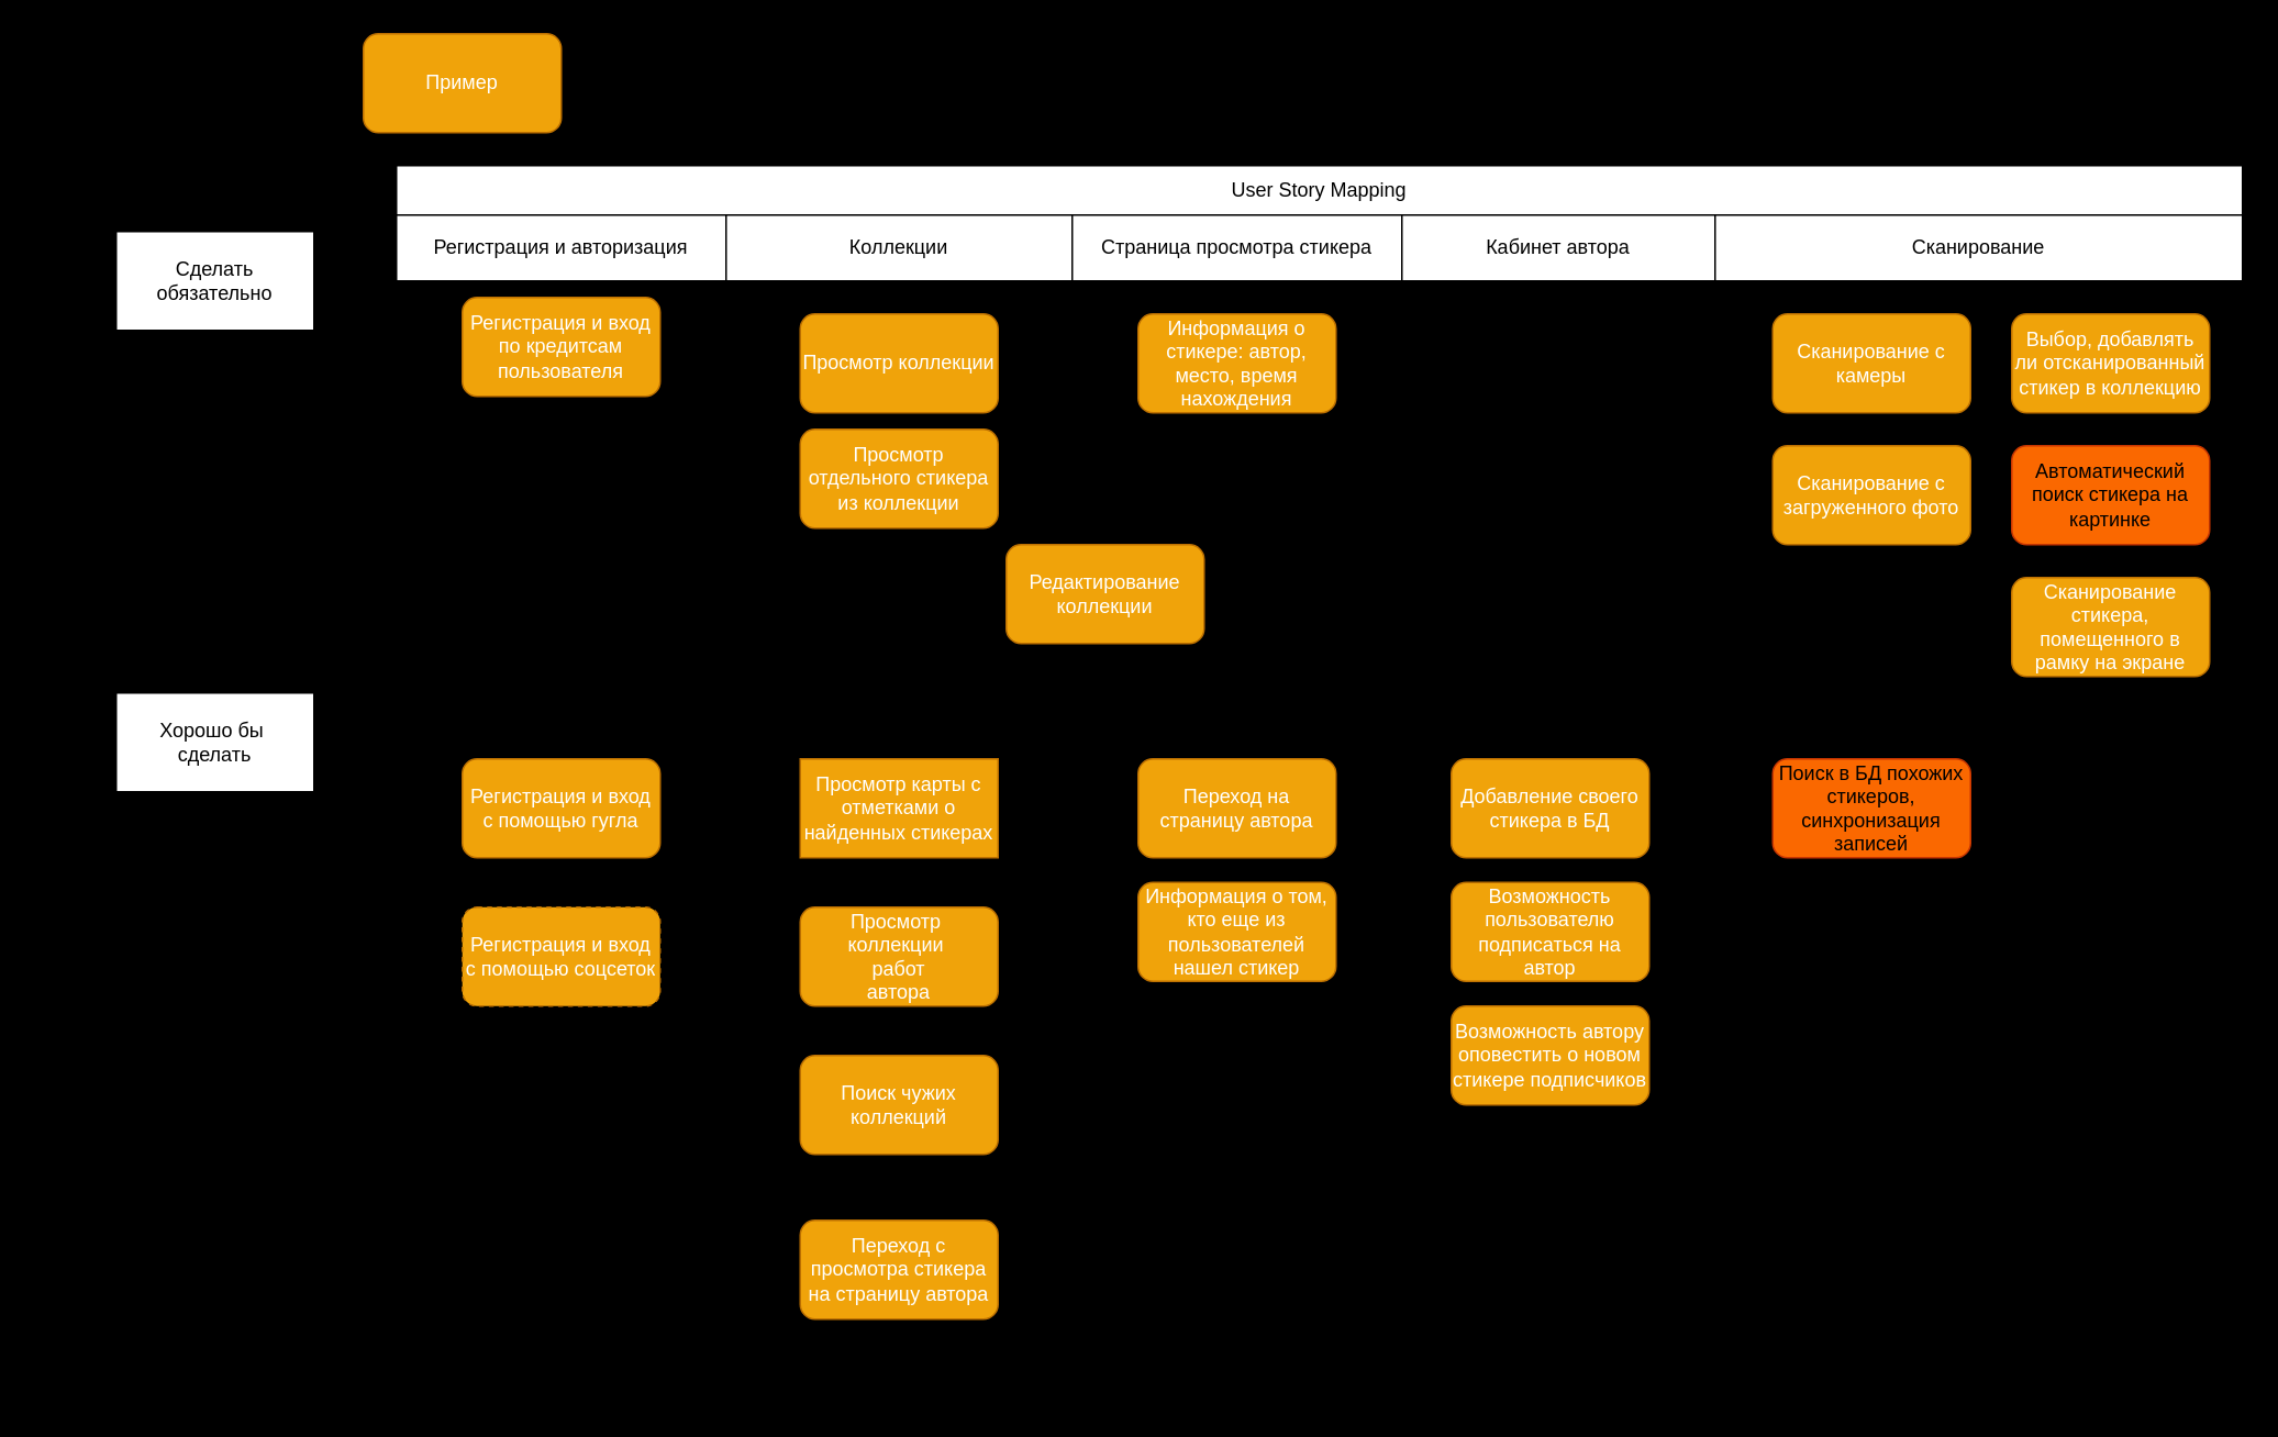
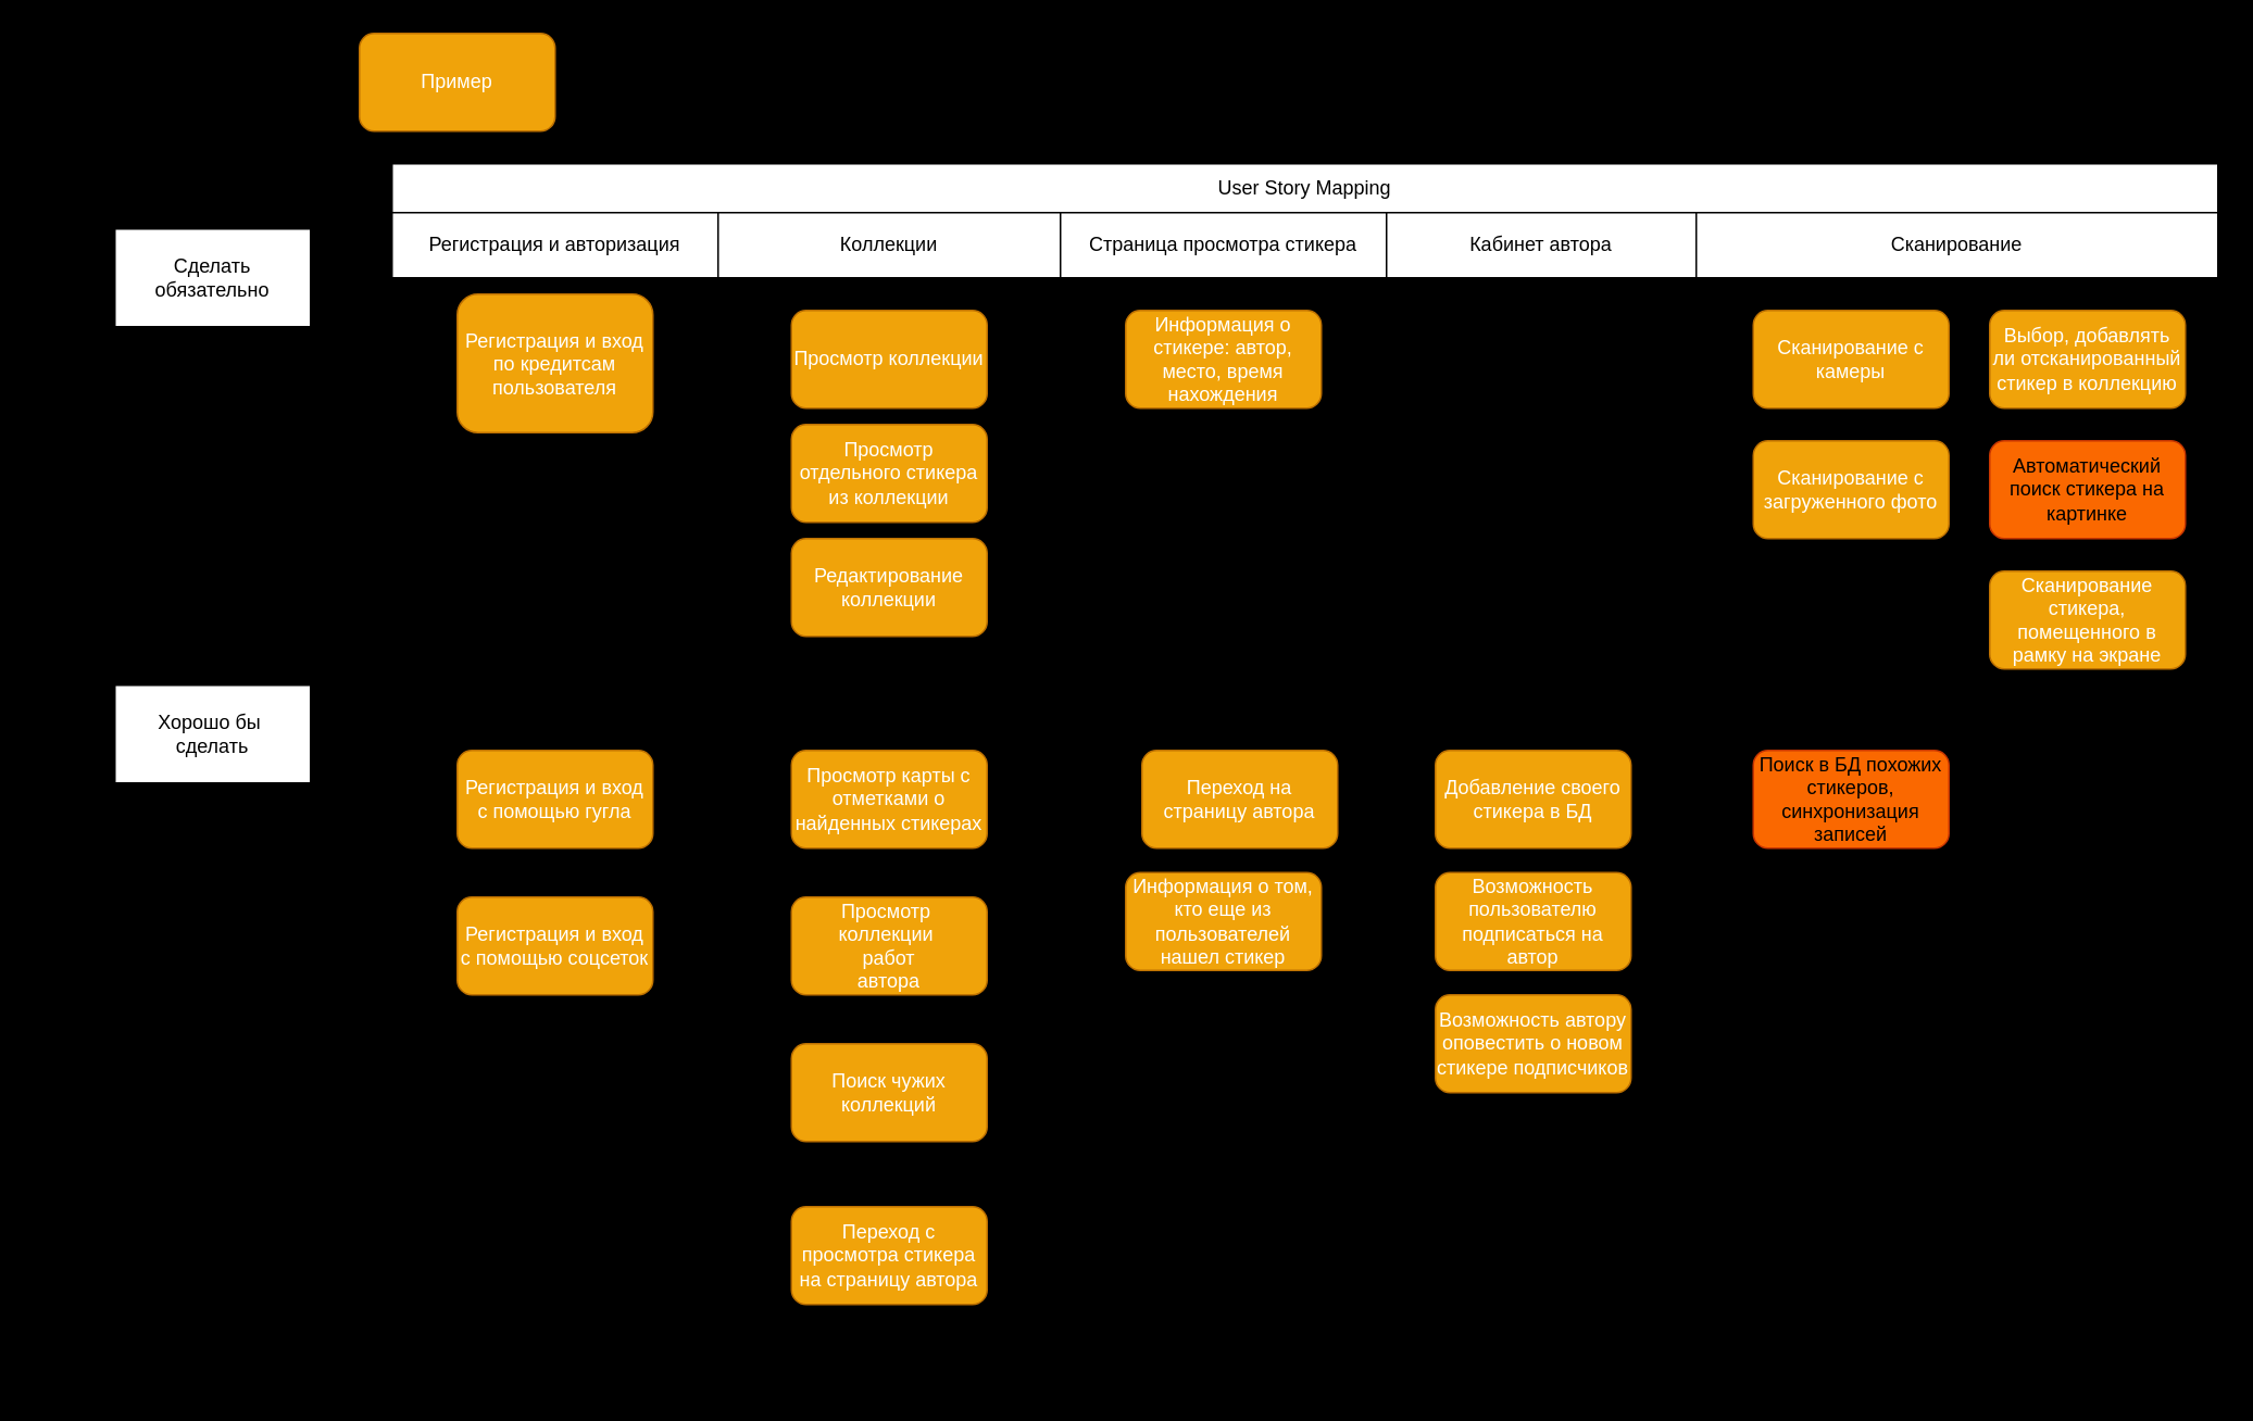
- <mxCell id="8" value="Регистрация и вход по кредитсам пользователя" style="rounded=1;whiteSpace=wrap;html=1;fillColor=#f0a30a;fontColor=#FFFFFF;strokeColor=#BD7000;" vertex="1" parent="1"><mxGeometry x="280" y="180" width="120" height="60" as="geometry" /></mxCell>
+ <mxCell id="8" value="Регистрация и вход по кредитсам пользователя" style="rounded=1;whiteSpace=wrap;html=1;fillColor=#f0a30a;fontColor=#FFFFFF;strokeColor=#BD7000;" vertex="1" parent="1"><mxGeometry x="280" y="180" width="120" height="85" as="geometry" /></mxCell>
- <mxCell id="16" value="Редактирование коллекции" style="rounded=1;whiteSpace=wrap;html=1;fillColor=#f0a30a;fontColor=#FFFFFF;strokeColor=#BD7000;" vertex="1" parent="1"><mxGeometry x="610" y="330" width="120" height="60" as="geometry" /></mxCell>
+ <mxCell id="16" value="Редактирование коллекции" style="rounded=1;whiteSpace=wrap;html=1;fillColor=#f0a30a;fontColor=#FFFFFF;strokeColor=#BD7000;" vertex="1" parent="1"><mxGeometry x="485" y="330" width="120" height="60" as="geometry" /></mxCell>
- <mxCell id="24" value="Просмотр карты с отметками о найденных стикерах" style="whiteSpace=wrap;html=1;fillColor=#f0a30a;fontColor=#FFFFFF;strokeColor=#BD7000;rounded=0;" vertex="1" parent="1"><mxGeometry x="485" y="460" width="120" height="60" as="geometry" /></mxCell>
+ <mxCell id="24" value="Просмотр карты с отметками о найденных стикерах" style="rounded=1;whiteSpace=wrap;html=1;fillColor=#f0a30a;fontColor=#FFFFFF;strokeColor=#BD7000;" vertex="1" parent="1"><mxGeometry x="485" y="460" width="120" height="60" as="geometry" /></mxCell>
- <mxCell id="23" value="Переход на страницу автора" style="rounded=1;whiteSpace=wrap;html=1;fillColor=#f0a30a;fontColor=#FFFFFF;strokeColor=#BD7000;" vertex="1" parent="1"><mxGeometry x="690" y="460" width="120" height="60" as="geometry" /></mxCell>
+ <mxCell id="23" value="Переход на страницу автора" style="rounded=1;whiteSpace=wrap;html=1;fillColor=#f0a30a;fontColor=#FFFFFF;strokeColor=#BD7000;" vertex="1" parent="1"><mxGeometry x="700" y="460" width="120" height="60" as="geometry" /></mxCell>
- <mxCell id="10" value="Регистрация и вход с помощью соцсеток" style="rounded=1;whiteSpace=wrap;html=1;fillColor=#f0a30a;fontColor=#FFFFFF;strokeColor=#BD7000;dashed=1;" vertex="1" parent="1"><mxGeometry x="280" y="550" width="120" height="60" as="geometry" /></mxCell>
+ <mxCell id="10" value="Регистрация и вход с помощью соцсеток" style="rounded=1;whiteSpace=wrap;html=1;fillColor=#f0a30a;fontColor=#FFFFFF;strokeColor=#BD7000;" vertex="1" parent="1"><mxGeometry x="280" y="550" width="120" height="60" as="geometry" /></mxCell>
